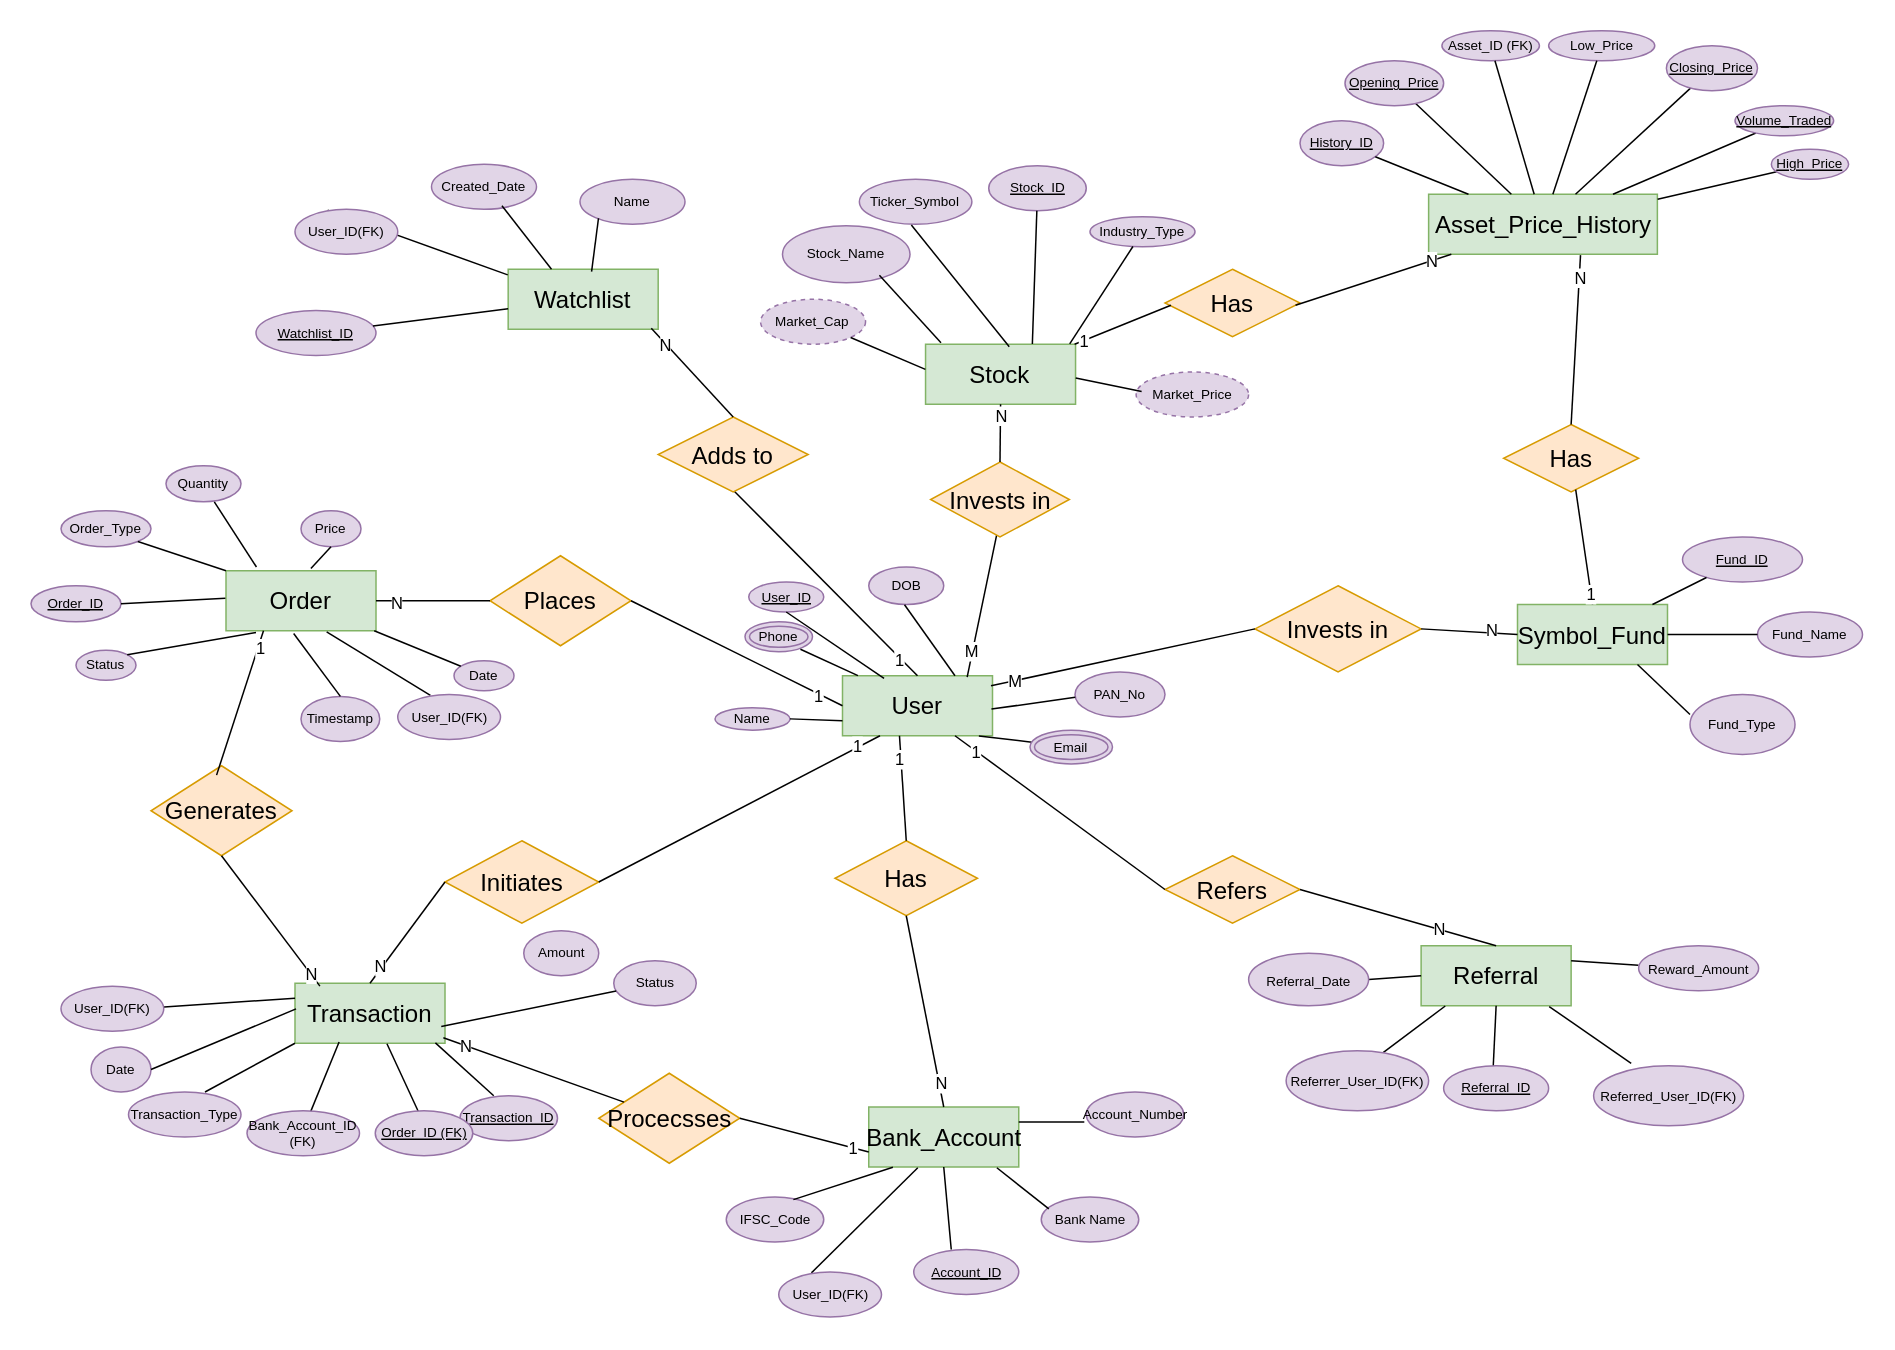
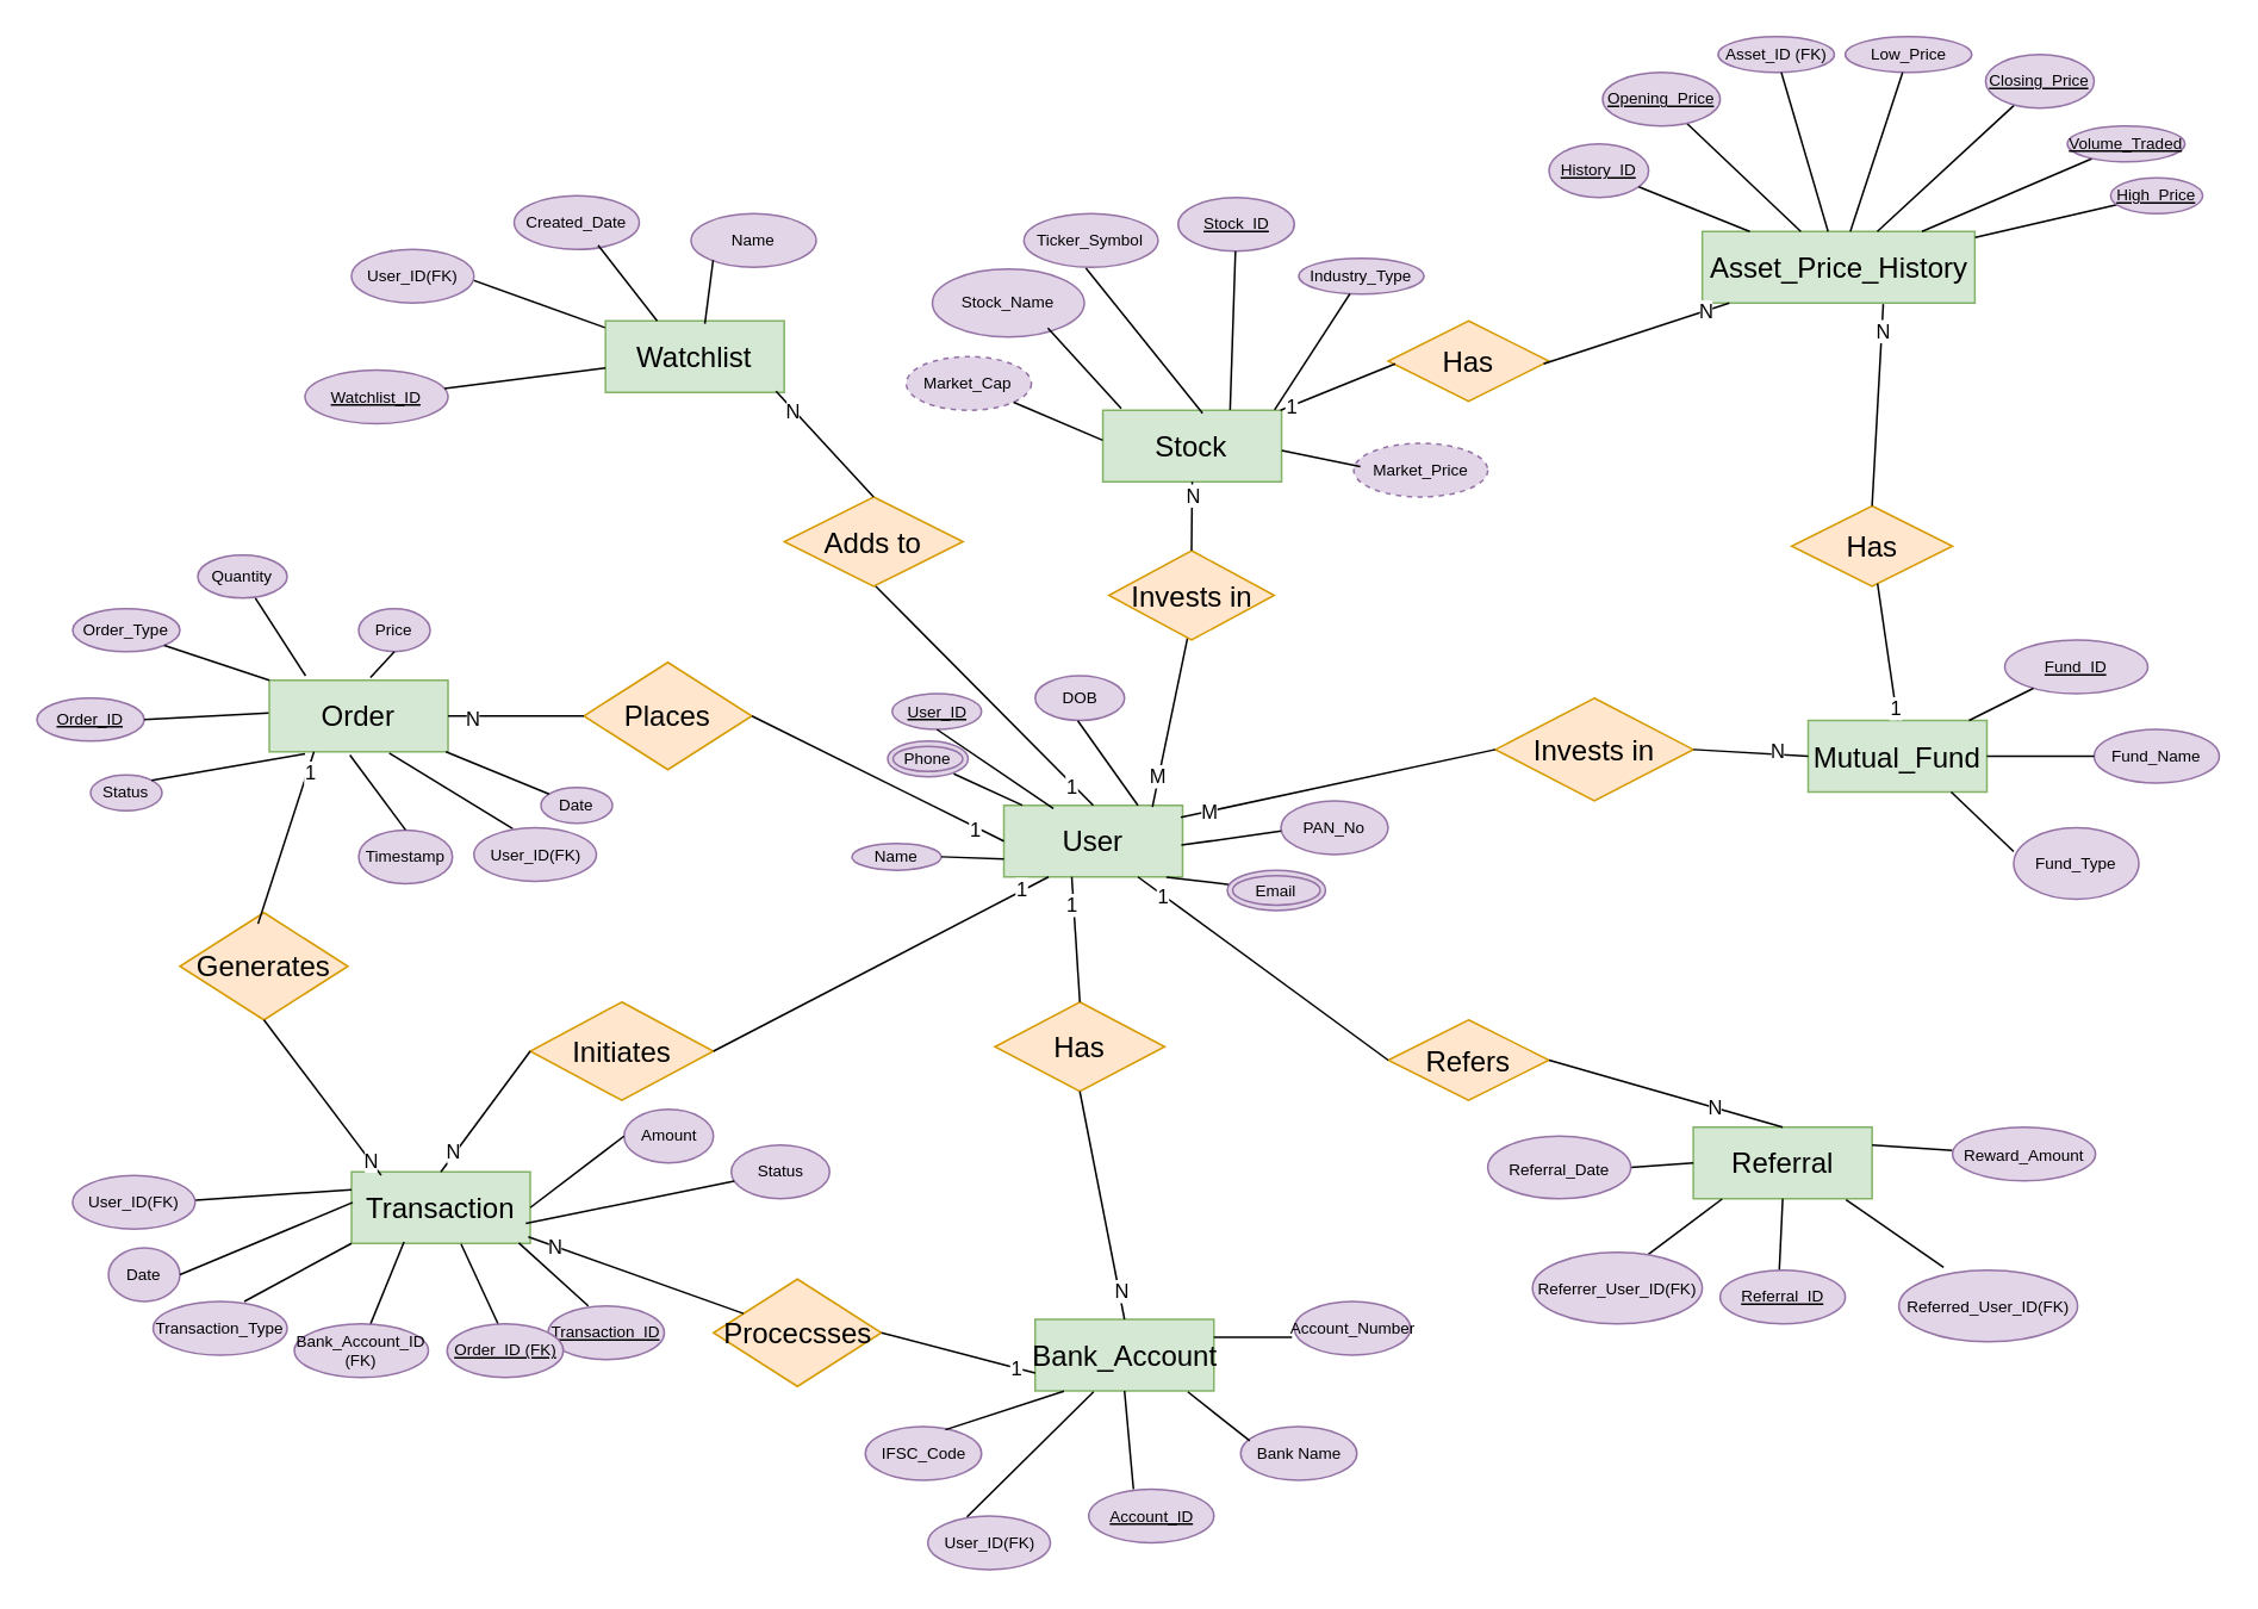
- <mxCell id="66" value="Symbol_Fund" style="whiteSpace=wrap;html=1;align=center;fontSize=16;fillColor=#d5e8d4;strokeColor=#82b366;" parent="1" vertex="1"><mxGeometry x="1011" y="402.5" width="100" height="40" as="geometry" /></mxCell>
+ <mxCell id="66" value="Mutual_Fund" style="whiteSpace=wrap;html=1;align=center;fontSize=16;fillColor=#d5e8d4;strokeColor=#82b366;" parent="1" vertex="1"><mxGeometry x="1011" y="402.5" width="100" height="40" as="geometry" /></mxCell>
+ <mxCell id="65" value="" style="endArrow=none;html=1;rounded=0;exitX=1;exitY=0.5;exitDx=0;exitDy=0;entryX=0;entryY=0.5;entryDx=0;entryDy=0;fillColor=#e1d5e7;strokeColor=#000000;" parent="1" source="4" target="40" edge="1"><mxGeometry relative="1" as="geometry"><mxPoint x="196" y="720" as="sourcePoint" /><mxPoint x="326" y="675" as="targetPoint" /></mxGeometry></mxCell>
